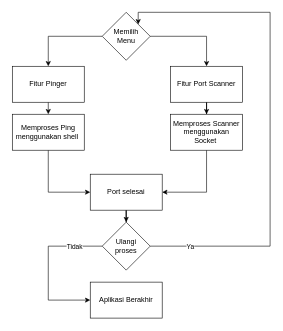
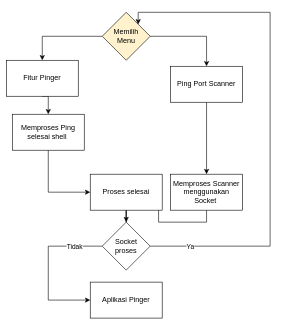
- <mxCell id="4" value="Memilih &lt;br&gt;Menu" style="rhombus;whiteSpace=wrap;html=1;" vertex="1" parent="1"><mxGeometry x="170" y="20" width="80" height="80" as="geometry" /></mxCell>
+ <mxCell id="4" value="Memilih &lt;br&gt;Menu" style="rhombus;whiteSpace=wrap;html=1;fillColor=#fff2cc;" vertex="1" parent="1"><mxGeometry x="170" y="20" width="80" height="80" as="geometry" /></mxCell>
- <mxCell id="6" value="Fitur Pinger" style="rounded=0;whiteSpace=wrap;html=1;" vertex="1" parent="1"><mxGeometry x="20" y="110" width="120" height="60" as="geometry" /></mxCell>
+ <mxCell id="6" value="Fitur Pinger" style="rounded=0;whiteSpace=wrap;html=1;" vertex="1" parent="1"><mxGeometry x="10" y="100" width="120" height="60" as="geometry" /></mxCell>
- <mxCell id="8" value="Fitur Port Scanner" style="rounded=0;whiteSpace=wrap;html=1;" vertex="1" parent="1"><mxGeometry x="284" y="110" width="120" height="60" as="geometry" /></mxCell>
+ <mxCell id="8" value="Ping Port Scanner" style="rounded=0;whiteSpace=wrap;html=1;" vertex="1" parent="1"><mxGeometry x="284" y="110" width="120" height="60" as="geometry" /></mxCell>
- <mxCell id="10" value="Memproses Ping menggunakan shell&amp;nbsp;" style="rounded=0;whiteSpace=wrap;html=1;" vertex="1" parent="1"><mxGeometry x="20" y="190" width="120" height="60" as="geometry" /></mxCell>
+ <mxCell id="10" value="Memproses Ping selesai shell&amp;nbsp;" style="rounded=0;whiteSpace=wrap;html=1;" vertex="1" parent="1"><mxGeometry x="20" y="190" width="120" height="60" as="geometry" /></mxCell>
- <mxCell id="12" value="Memproses Scanner menggunakan Socket&amp;nbsp;" style="rounded=0;whiteSpace=wrap;html=1;" vertex="1" parent="1"><mxGeometry x="284" y="190" width="120" height="60" as="geometry" /></mxCell>
+ <mxCell id="12" value="Memproses Scanner menggunakan Socket&amp;nbsp;" style="rounded=0;whiteSpace=wrap;html=1;" vertex="1" parent="1"><mxGeometry x="284" y="290" width="120" height="60" as="geometry" /></mxCell>
- <mxCell id="14" value="Port selesai" style="rounded=0;whiteSpace=wrap;html=1;" vertex="1" parent="1"><mxGeometry x="150" y="290" width="120" height="60" as="geometry" /></mxCell>
+ <mxCell id="14" value="Proses selesai" style="rounded=0;whiteSpace=wrap;html=1;" vertex="1" parent="1"><mxGeometry x="150" y="290" width="120" height="60" as="geometry" /></mxCell>
- <mxCell id="19" value="Ulangi &lt;br&gt;proses" style="rhombus;whiteSpace=wrap;html=1;" vertex="1" parent="1"><mxGeometry x="170" y="370" width="80" height="80" as="geometry" /></mxCell>
+ <mxCell id="19" value="Socket &lt;br&gt;proses" style="rhombus;whiteSpace=wrap;html=1;" vertex="1" parent="1"><mxGeometry x="170" y="370" width="80" height="80" as="geometry" /></mxCell>
- <mxCell id="20" value="Aplikasi Berakhir" style="rounded=0;whiteSpace=wrap;html=1;" vertex="1" parent="1"><mxGeometry x="150" y="470" width="120" height="60" as="geometry" /></mxCell>
+ <mxCell id="20" value="Aplikasi Pinger" style="rounded=0;whiteSpace=wrap;html=1;" vertex="1" parent="1"><mxGeometry x="150" y="470" width="120" height="60" as="geometry" /></mxCell>
